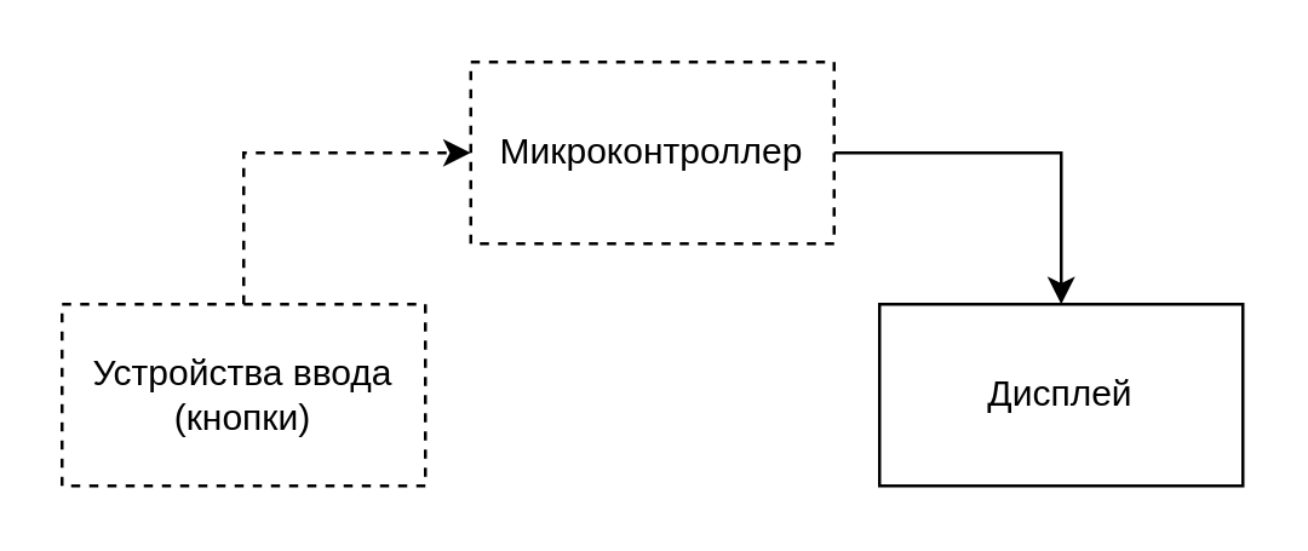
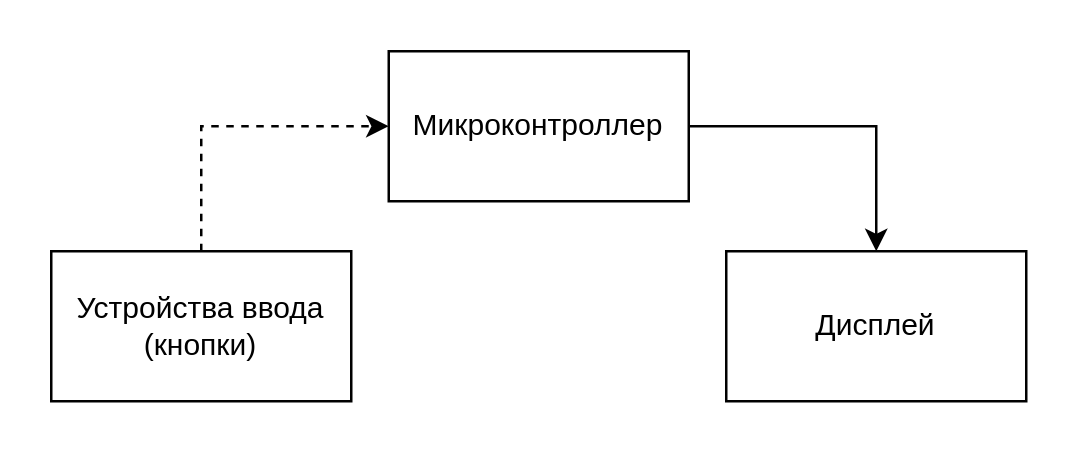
- <mxCell id="2" value="&lt;font style=&quot;vertical-align: inherit;&quot;&gt;&lt;font style=&quot;vertical-align: inherit;&quot;&gt;Микроконтроллер&lt;/font&gt;&lt;/font&gt;" style="rounded=0;whiteSpace=wrap;html=1;dashed=1;" vertex="1" parent="1"><mxGeometry x="155" y="20" width="120" height="60" as="geometry" /></mxCell>
+ <mxCell id="2" value="&lt;font style=&quot;vertical-align: inherit;&quot;&gt;&lt;font style=&quot;vertical-align: inherit;&quot;&gt;Микроконтроллер&lt;/font&gt;&lt;/font&gt;" style="rounded=0;whiteSpace=wrap;html=1;" vertex="1" parent="1"><mxGeometry x="155" y="20" width="120" height="60" as="geometry" /></mxCell>
- <mxCell id="4" value="&lt;font style=&quot;vertical-align: inherit;&quot;&gt;&lt;font style=&quot;vertical-align: inherit;&quot;&gt;Устройства ввода (кнопки)&lt;/font&gt;&lt;/font&gt;" style="rounded=0;whiteSpace=wrap;html=1;dashed=1;" vertex="1" parent="1"><mxGeometry x="20" y="100" width="120" height="60" as="geometry" /></mxCell>
+ <mxCell id="4" value="&lt;font style=&quot;vertical-align: inherit;&quot;&gt;&lt;font style=&quot;vertical-align: inherit;&quot;&gt;Устройства ввода (кнопки)&lt;/font&gt;&lt;/font&gt;" style="rounded=0;whiteSpace=wrap;html=1;" vertex="1" parent="1"><mxGeometry x="20" y="100" width="120" height="60" as="geometry" /></mxCell>
